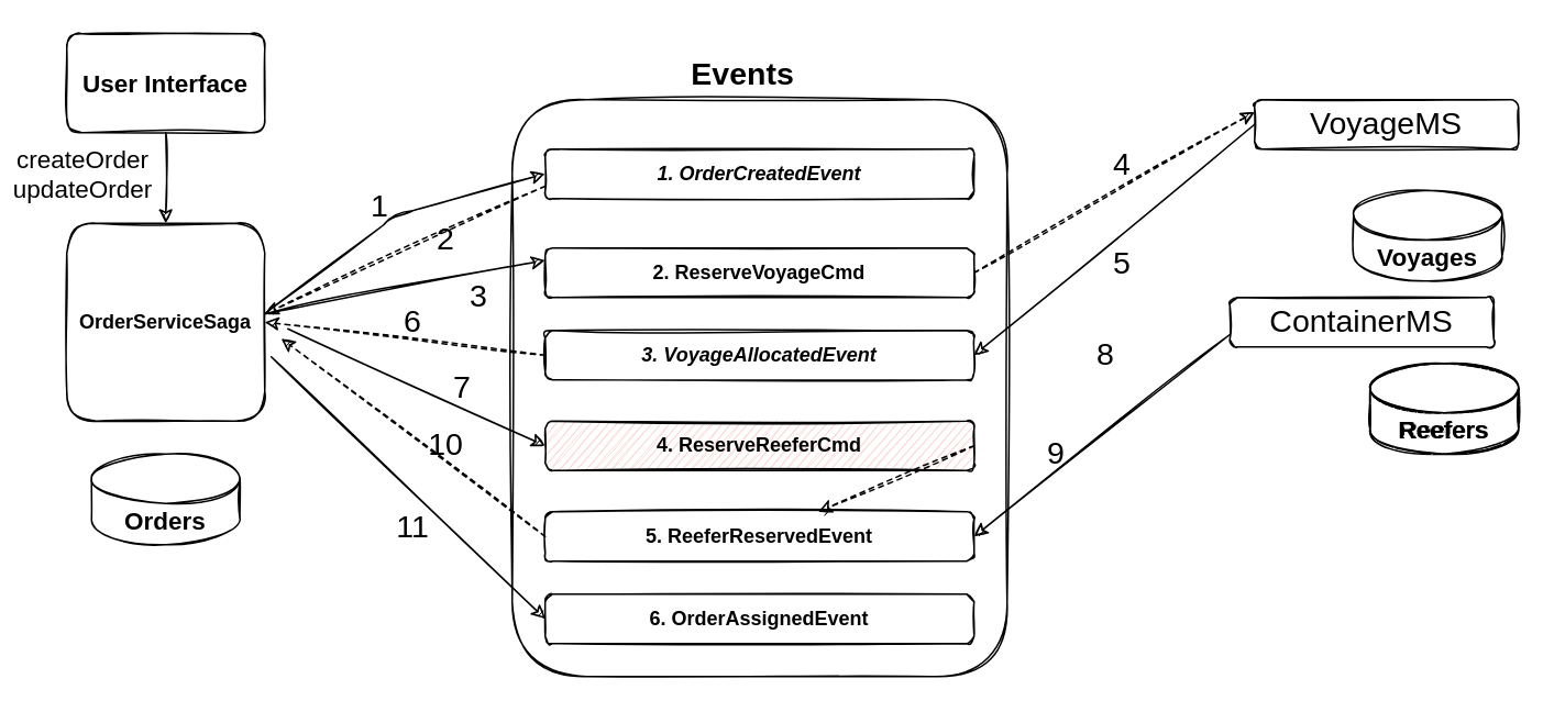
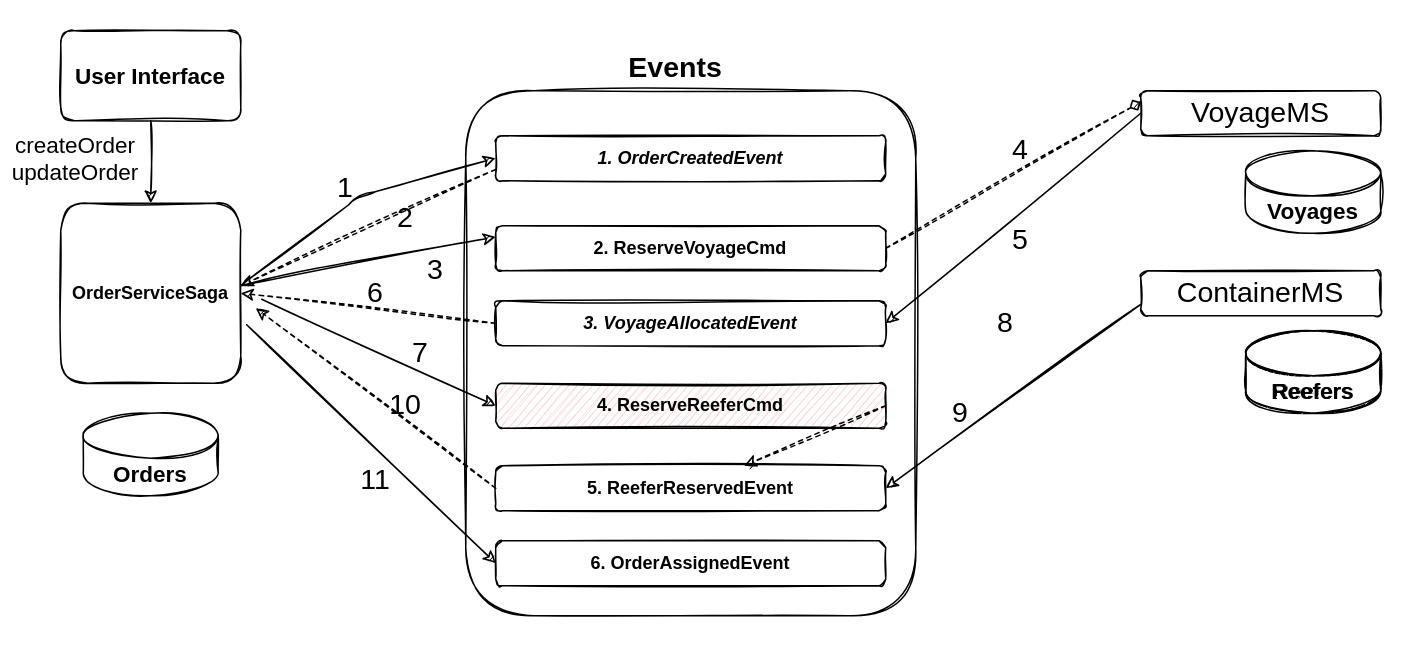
- <mxCell id="15" value="" style="endArrow=classic;html=1;rounded=1;dashed=1;sketch=1;fontSize=19;exitX=1;exitY=0.5;exitDx=0;exitDy=0;entryX=0;entryY=0.25;entryDx=0;entryDy=0;" parent="1" source="17" target="10" edge="1"><mxGeometry width="50" height="50" relative="1" as="geometry"><mxPoint x="690" y="140" as="sourcePoint" /><mxPoint x="740" y="90" as="targetPoint" /></mxGeometry></mxCell>
+ <mxCell id="15" value="" style="endArrow=diamond;html=1;rounded=1;dashed=1;sketch=1;fontSize=19;exitX=1;exitY=0.5;exitDx=0;exitDy=0;entryX=0;entryY=0.25;entryDx=0;entryDy=0;" parent="1" source="17" target="10" edge="1"><mxGeometry width="50" height="50" relative="1" as="geometry"><mxPoint x="690" y="140" as="sourcePoint" /><mxPoint x="740" y="90" as="targetPoint" /></mxGeometry></mxCell>
- <mxCell id="38" value="&lt;b&gt;Voyages&lt;/b&gt;" style="shape=cylinder3;whiteSpace=wrap;html=1;boundedLbl=1;backgroundOutline=1;size=15;rounded=1;sketch=1;fillStyle=hachure;fontSize=15;fontColor=#000000;strokeWidth=1;" parent="1" vertex="1"><mxGeometry x="820" y="115" width="90" height="55" as="geometry" /></mxCell>
+ <mxCell id="38" value="&lt;b&gt;Voyages&lt;/b&gt;" style="shape=cylinder3;whiteSpace=wrap;html=1;boundedLbl=1;backgroundOutline=1;size=15;rounded=1;sketch=1;fillStyle=hachure;fontSize=15;fontColor=#000000;strokeWidth=1;" parent="1" vertex="1"><mxGeometry x="830" y="100" width="90" height="55" as="geometry" /></mxCell>
- <mxCell id="11" value="ContainerMS" style="rounded=1;whiteSpace=wrap;html=1;sketch=1;fontSize=19;" parent="1" vertex="1"><mxGeometry x="745" y="180" width="160" height="30" as="geometry" /></mxCell>
+ <mxCell id="11" value="ContainerMS" style="rounded=1;whiteSpace=wrap;html=1;sketch=1;fontSize=19;" parent="1" vertex="1"><mxGeometry x="760" y="180" width="160" height="30" as="geometry" /></mxCell>
